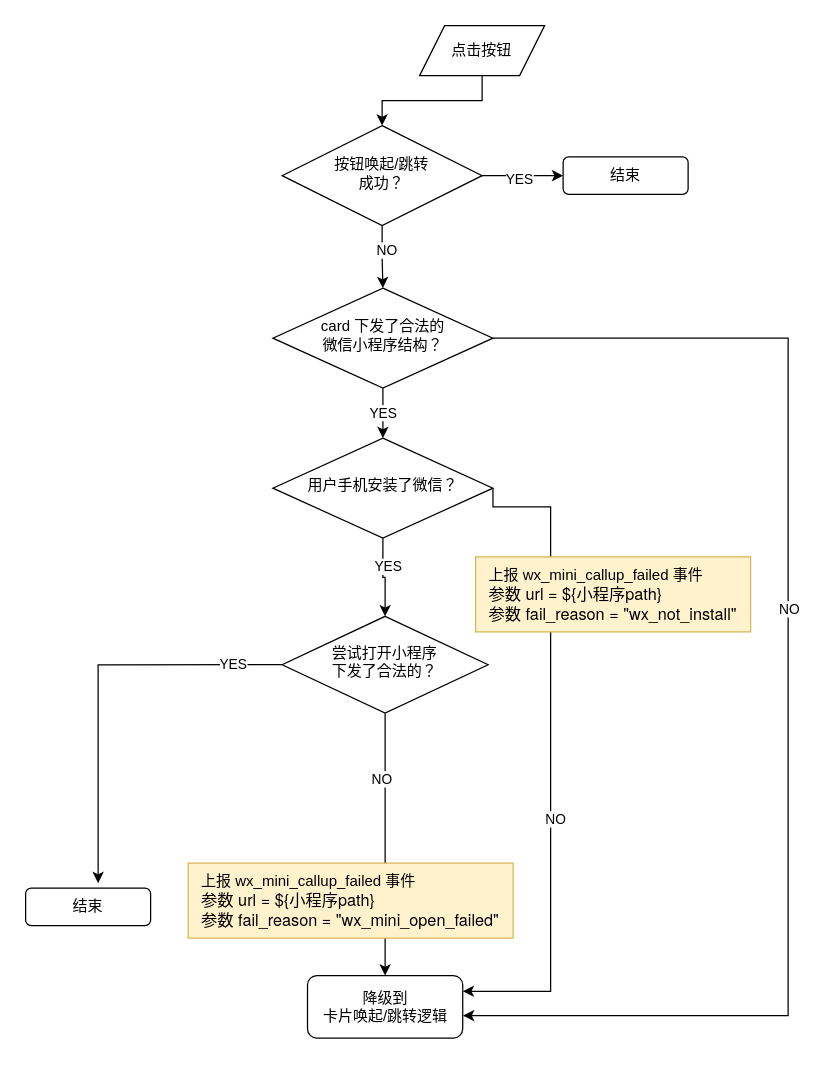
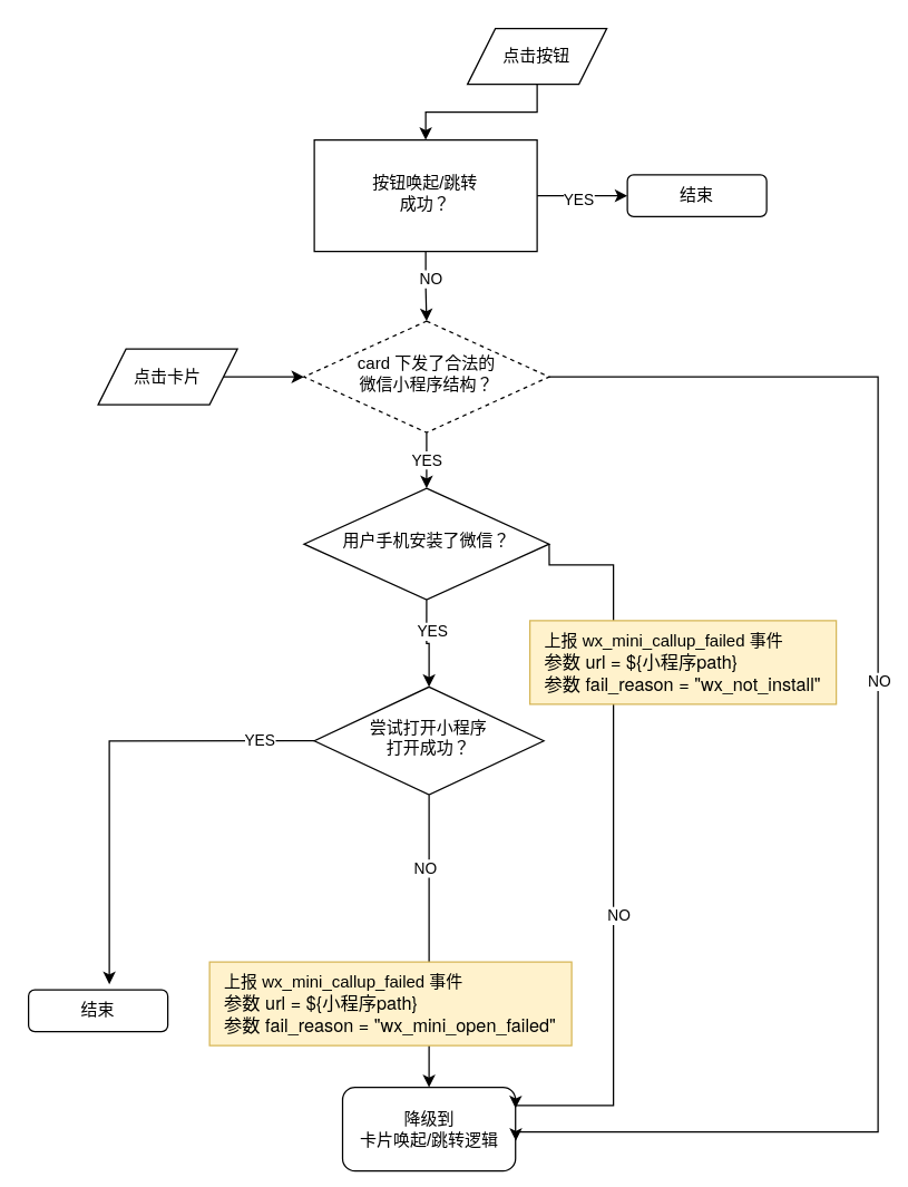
- <mxCell id="6" value="按钮唤起/跳转&lt;br&gt;成功？" style="rhombus;whiteSpace=wrap;html=1;shadow=0;fontFamily=Helvetica;fontSize=12;align=center;strokeWidth=1;spacing=6;spacingTop=-4;" parent="1" vertex="1"><mxGeometry x="225.2" y="100" width="160" height="80" as="geometry" /></mxCell>
+ <mxCell id="6" value="按钮唤起/跳转&lt;br&gt;成功？" style="whiteSpace=wrap;html=1;shadow=0;fontFamily=Helvetica;fontSize=12;align=center;strokeWidth=1;spacing=6;spacingTop=-4;rounded=0;" parent="1" vertex="1"><mxGeometry x="225.2" y="100" width="160" height="80" as="geometry" /></mxCell>
+ <mxCell id="17" value="点击卡片" style="shape=parallelogram;perimeter=parallelogramPerimeter;whiteSpace=wrap;html=1;fixedSize=1;" vertex="1" parent="1"><mxGeometry x="70" y="250" width="100" height="40" as="geometry" /></mxCell>
+ <mxCell id="16" style="edgeStyle=orthogonalEdgeStyle;rounded=0;orthogonalLoop=1;jettySize=auto;html=1;exitX=0;exitY=0.5;exitDx=0;exitDy=0;" edge="1" parent="1" source="17" target="22"><mxGeometry relative="1" as="geometry"><mxPoint x="203.95" y="465" as="targetPoint" /></mxGeometry></mxCell>
- <mxCell id="22" value="&lt;span&gt;card 下发了合法的&lt;br&gt;微信小程序结构？&lt;/span&gt;" style="rhombus;whiteSpace=wrap;html=1;shadow=0;fontFamily=Helvetica;fontSize=12;align=center;strokeWidth=1;spacing=6;spacingTop=-4;" vertex="1" parent="1"><mxGeometry x="217.8" y="230" width="176.05" height="80" as="geometry" /></mxCell>
+ <mxCell id="22" value="&lt;span&gt;card 下发了合法的&lt;br&gt;微信小程序结构？&lt;/span&gt;" style="rhombus;whiteSpace=wrap;html=1;shadow=0;fontFamily=Helvetica;fontSize=12;align=center;strokeWidth=1;spacing=6;spacingTop=-4;dashed=1;" vertex="1" parent="1"><mxGeometry x="217.8" y="230" width="176.05" height="80" as="geometry" /></mxCell>
- <mxCell id="11" value="尝试打开小程序&lt;br&gt;下发了合法的？" style="rhombus;whiteSpace=wrap;html=1;shadow=0;fontFamily=Helvetica;fontSize=12;align=center;strokeWidth=1;spacing=6;spacingTop=-4;" vertex="1" parent="1"><mxGeometry x="225.2" y="492.55" width="164.8" height="77.45" as="geometry" /></mxCell>
+ <mxCell id="11" value="尝试打开小程序&lt;br&gt;打开成功？" style="rhombus;whiteSpace=wrap;html=1;shadow=0;fontFamily=Helvetica;fontSize=12;align=center;strokeWidth=1;spacing=6;spacingTop=-4;" vertex="1" parent="1"><mxGeometry x="225.2" y="492.55" width="164.8" height="77.45" as="geometry" /></mxCell>
- <mxCell id="15" value="降级到&lt;br&gt;卡片唤起/跳转逻辑" style="rounded=1;whiteSpace=wrap;html=1;fontSize=12;glass=0;strokeWidth=1;shadow=0;" vertex="1" parent="1"><mxGeometry x="245.51" y="780" width="124.17" height="50" as="geometry" /></mxCell>
+ <mxCell id="15" value="降级到&lt;br&gt;卡片唤起/跳转逻辑" style="rounded=1;whiteSpace=wrap;html=1;fontSize=12;glass=0;strokeWidth=1;shadow=0;" vertex="1" parent="1"><mxGeometry x="245.51" y="780" width="124.17" height="60" as="geometry" /></mxCell>
